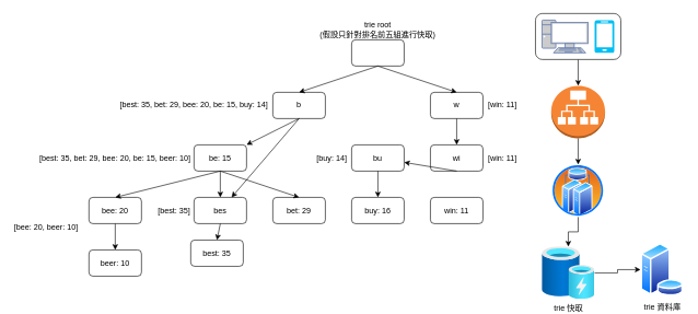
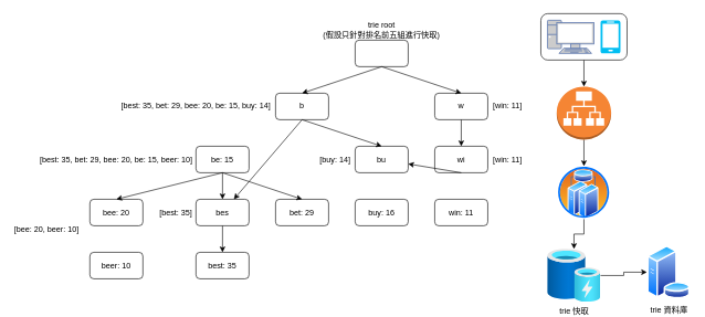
- <mxCell id="21" value="" style="endArrow=classic;html=1;rounded=0;exitX=0.5;exitY=1;exitDx=0;exitDy=0;" edge="1" parent="1" source="6" target="11"><mxGeometry width="50" height="50" relative="1" as="geometry"><mxPoint x="605" y="130" as="sourcePoint" /><mxPoint x="485" y="170" as="targetPoint" /></mxGeometry></mxCell>
+ <mxCell id="21" value="" style="endArrow=classic;html=1;rounded=0;exitX=0.5;exitY=1;exitDx=0;exitDy=0;entryX=0.5;entryY=0;entryDx=0;entryDy=0;" edge="1" parent="1" source="6" target="10"><mxGeometry width="50" height="50" relative="1" as="geometry"><mxPoint x="605" y="130" as="sourcePoint" /><mxPoint x="485" y="170" as="targetPoint" /></mxGeometry></mxCell>
- <mxCell id="24" value="" style="endArrow=classic;html=1;rounded=0;exitX=0.5;exitY=1;exitDx=0;exitDy=0;entryX=0.5;entryY=0;entryDx=0;entryDy=0;" edge="1" parent="1" source="10" target="12"><mxGeometry width="50" height="50" relative="1" as="geometry"><mxPoint x="635" y="160" as="sourcePoint" /><mxPoint x="515" y="200" as="targetPoint" /></mxGeometry></mxCell>
- <mxCell id="29" value="" style="endArrow=classic;html=1;rounded=0;exitX=0.5;exitY=1;exitDx=0;exitDy=0;entryX=0.5;entryY=0;entryDx=0;entryDy=0;" edge="1" parent="1" source="15" target="16"><mxGeometry width="50" height="50" relative="1" as="geometry"><mxPoint x="685" y="210" as="sourcePoint" /><mxPoint x="565" y="250" as="targetPoint" /></mxGeometry></mxCell>
- <mxCell id="17" value="best: 35" style="rounded=1;whiteSpace=wrap;html=1;" vertex="1" parent="1"><mxGeometry x="290" y="365" width="80" height="40" as="geometry" /></mxCell>
+ <mxCell id="17" value="best: 35" style="rounded=1;whiteSpace=wrap;html=1;" vertex="1" parent="1"><mxGeometry x="295" y="380" width="80" height="40" as="geometry" /></mxCell>
